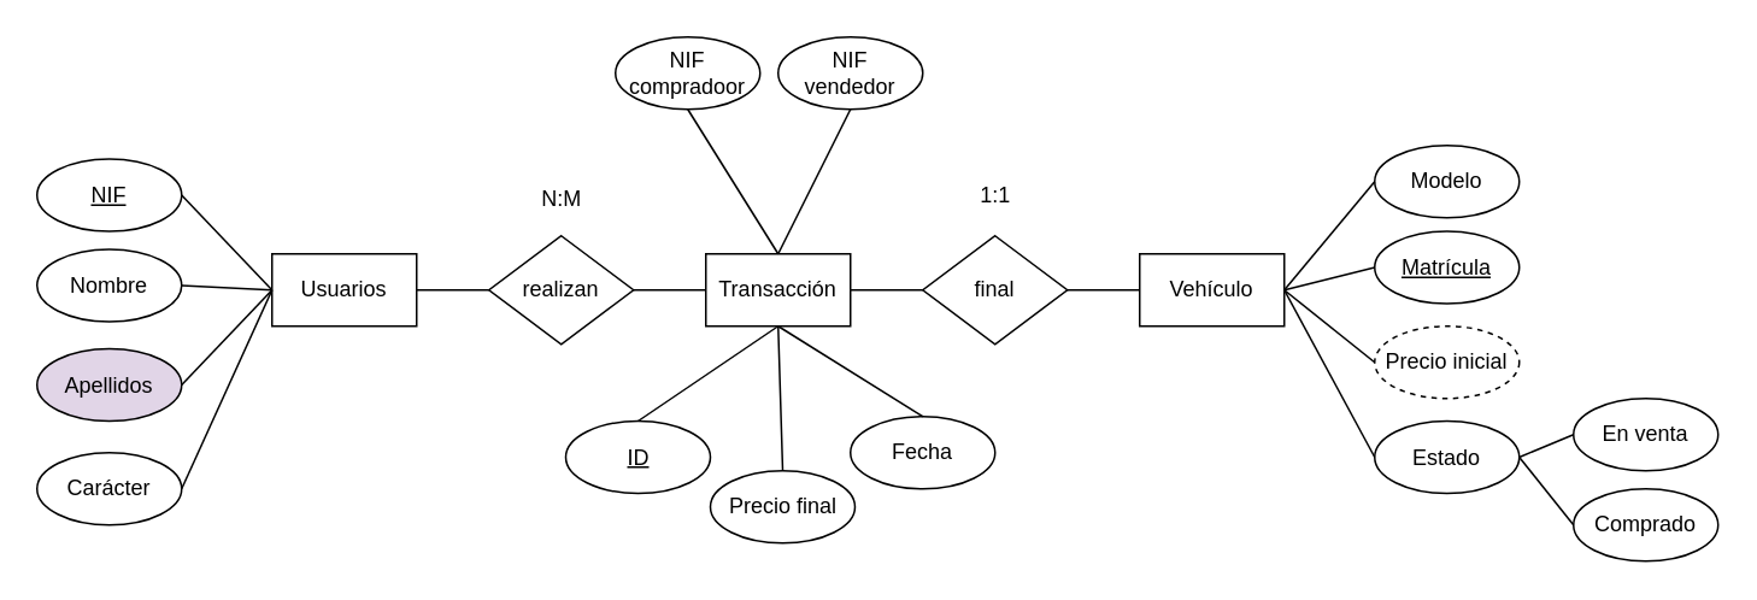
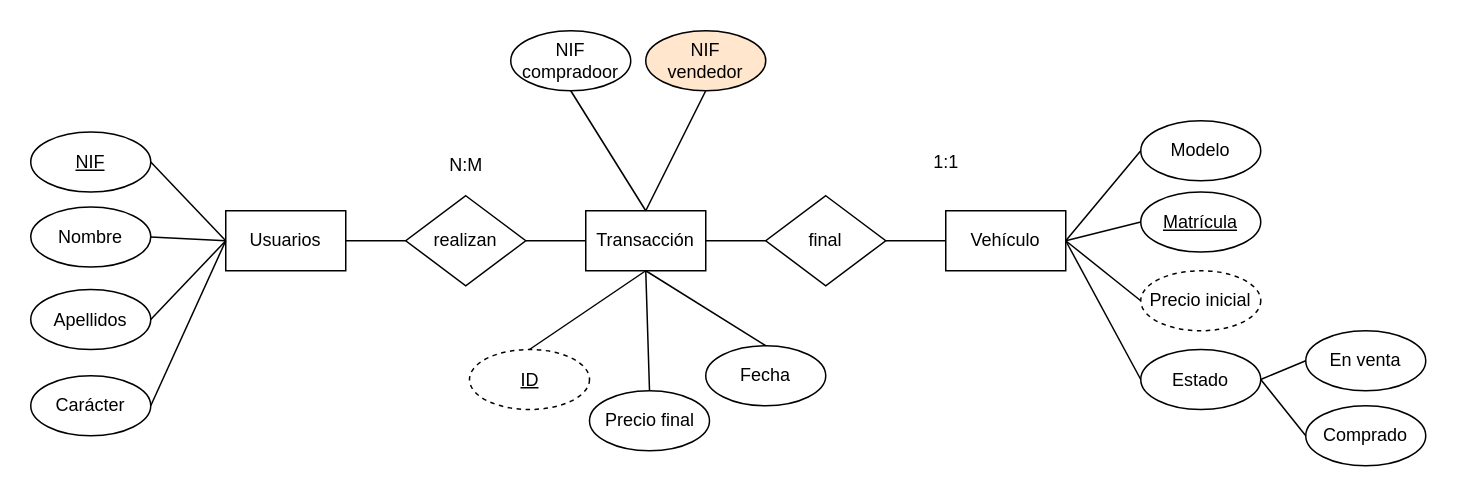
- <mxCell id="22" value="NIF&lt;br&gt;vendedor" style="ellipse;whiteSpace=wrap;html=1;" vertex="1" parent="1"><mxGeometry x="430" y="20" width="80" height="40" as="geometry" /></mxCell>
+ <mxCell id="22" value="NIF&lt;br&gt;vendedor" style="ellipse;whiteSpace=wrap;html=1;fillColor=#ffe6cc;" vertex="1" parent="1"><mxGeometry x="430" y="20" width="80" height="40" as="geometry" /></mxCell>
- <mxCell id="19" value="1:1" style="text;html=1;align=center;verticalAlign=middle;resizable=0;points=[];autosize=1;" vertex="1" parent="1"><mxGeometry x="535" y="97.5" width="30" height="20" as="geometry" /></mxCell>
+ <mxCell id="19" value="1:1" style="text;html=1;align=center;verticalAlign=middle;resizable=0;points=[];autosize=1;" vertex="1" parent="1"><mxGeometry x="615" y="97.5" width="30" height="20" as="geometry" /></mxCell>
- <mxCell id="6" value="Apellidos" style="ellipse;whiteSpace=wrap;html=1;fillColor=#e1d5e7;" vertex="1" parent="1"><mxGeometry x="20" y="192.5" width="80" height="40" as="geometry" /></mxCell>
+ <mxCell id="6" value="Apellidos" style="ellipse;whiteSpace=wrap;html=1;" vertex="1" parent="1"><mxGeometry x="20" y="192.5" width="80" height="40" as="geometry" /></mxCell>
- <mxCell id="20" value="&lt;u&gt;ID&lt;/u&gt;" style="ellipse;whiteSpace=wrap;html=1;" vertex="1" parent="1"><mxGeometry x="312.5" y="232.5" width="80" height="40" as="geometry" /></mxCell>
+ <mxCell id="20" value="&lt;u&gt;ID&lt;/u&gt;" style="ellipse;whiteSpace=wrap;html=1;dashed=1;" vertex="1" parent="1"><mxGeometry x="312.5" y="232.5" width="80" height="40" as="geometry" /></mxCell>
